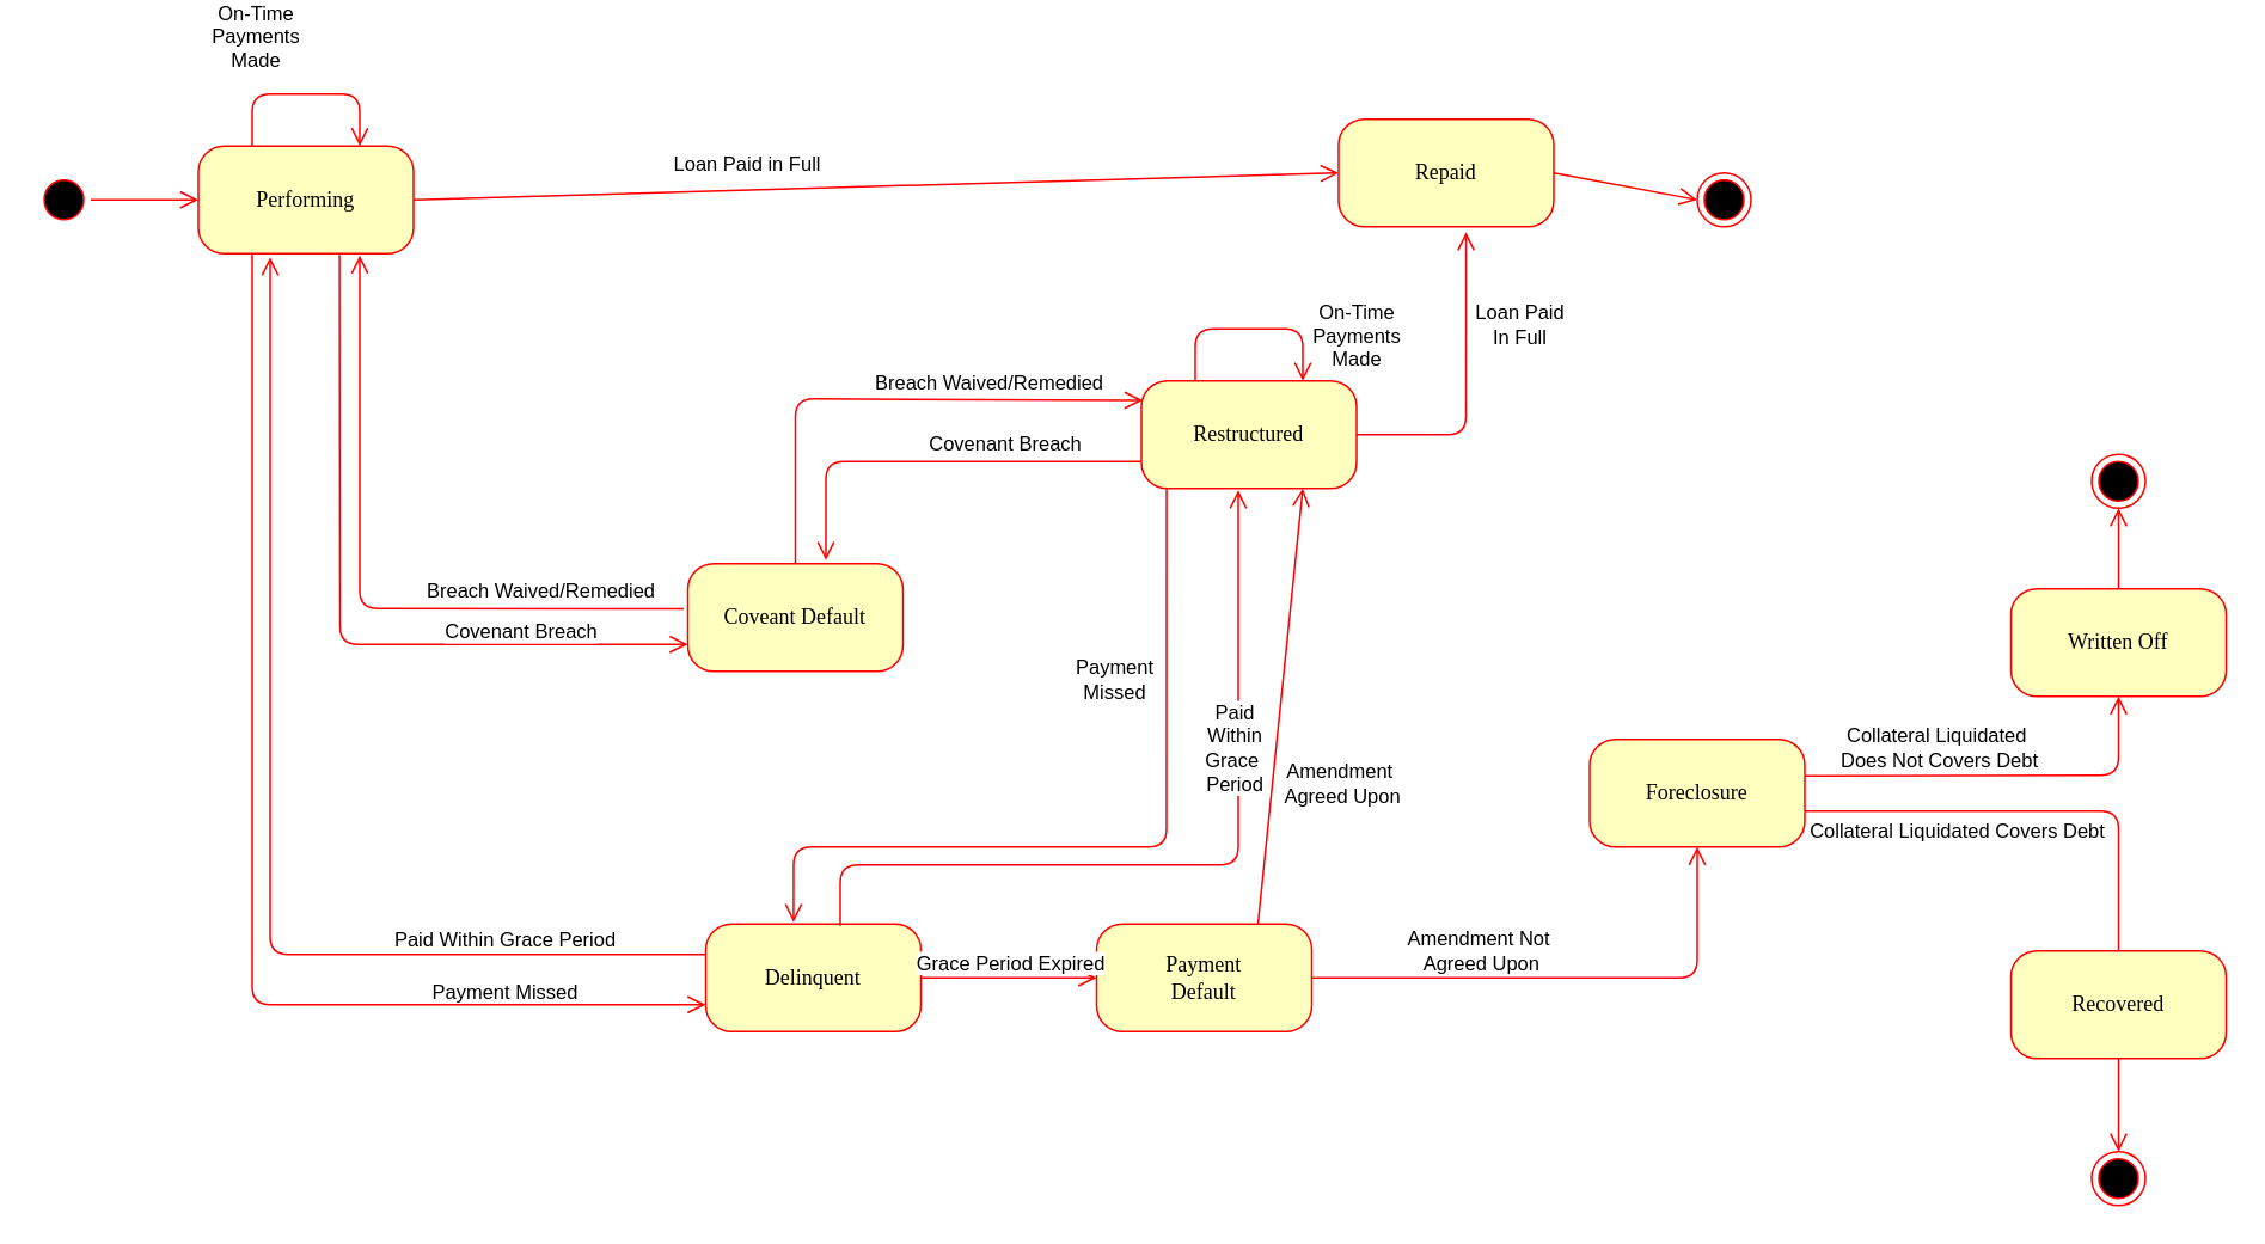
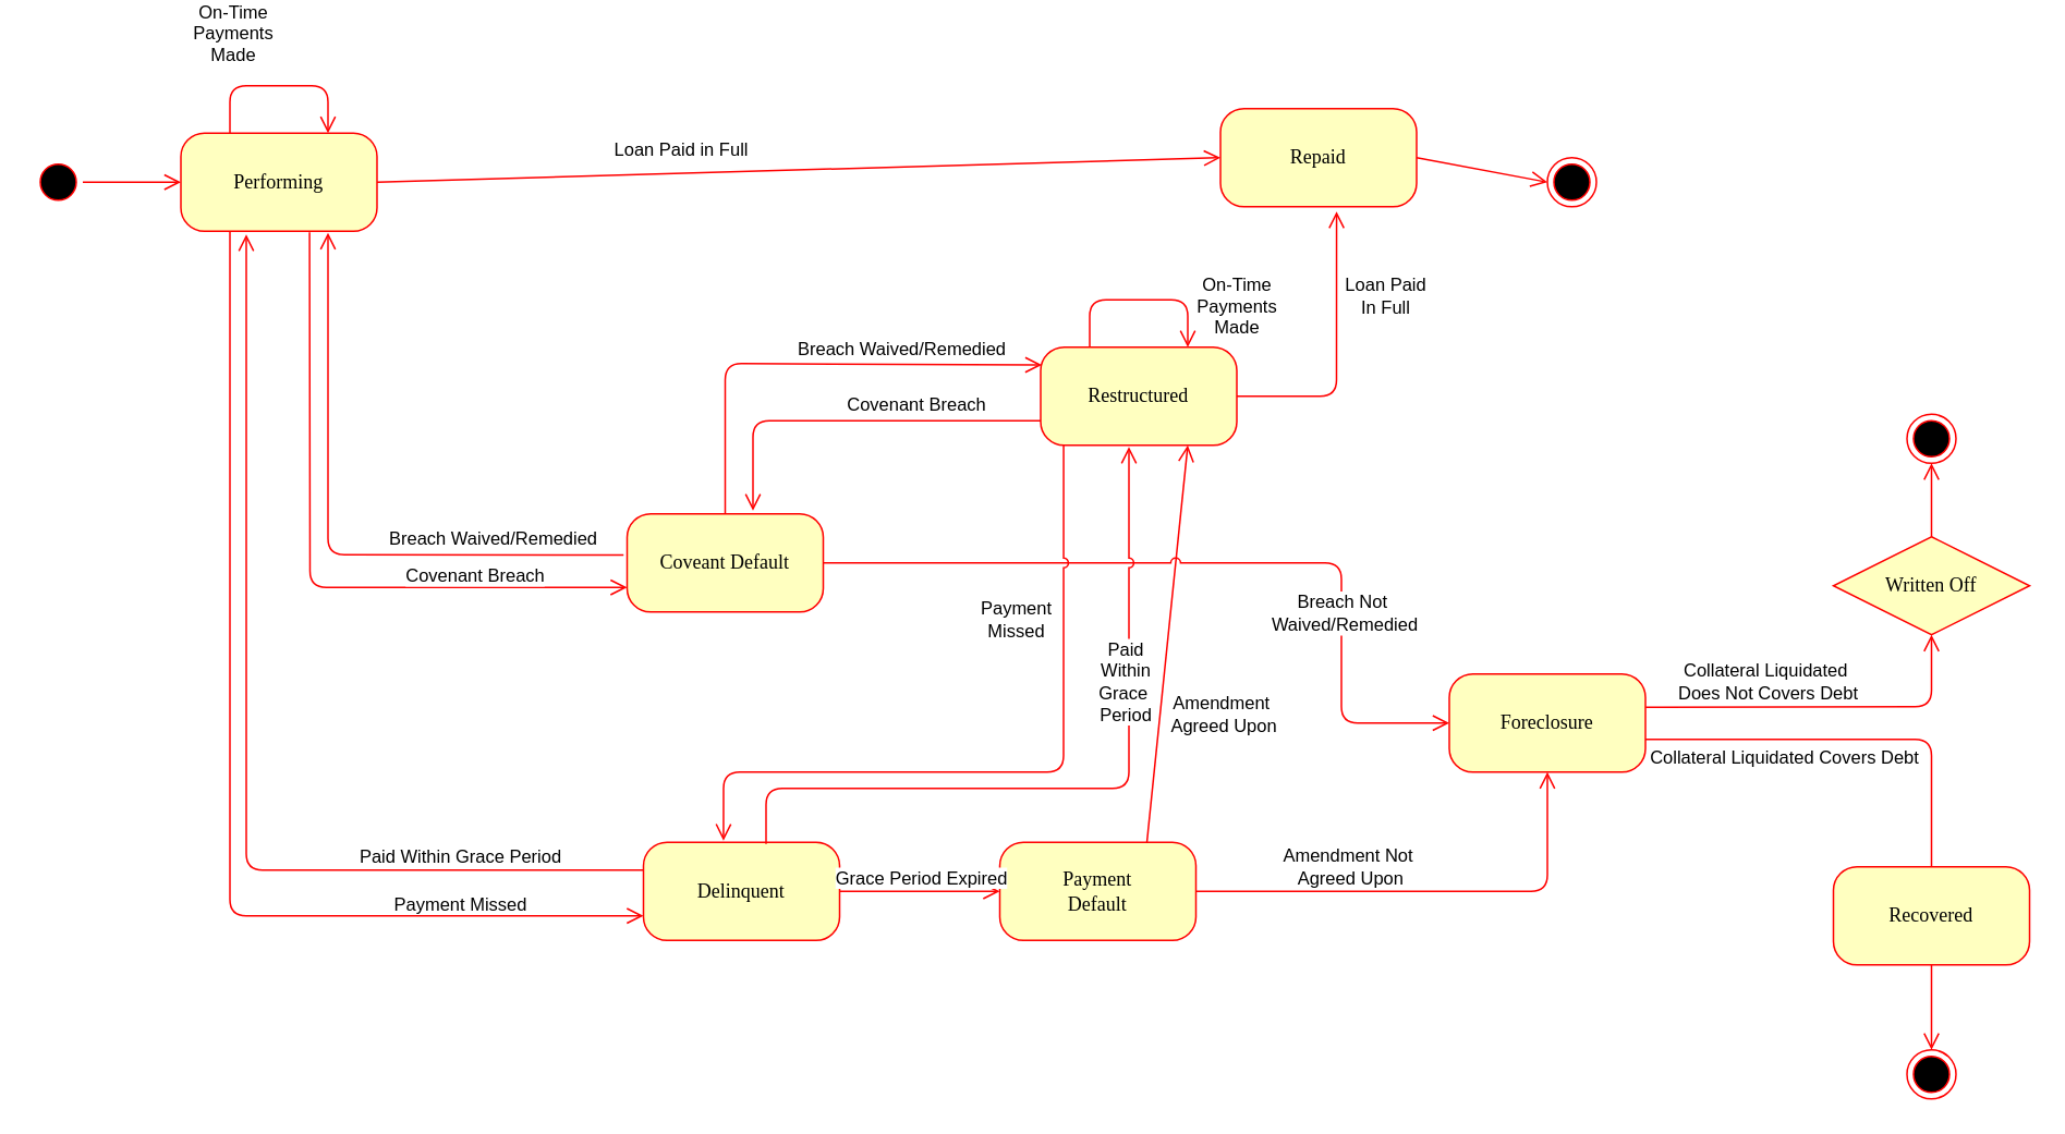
- <mxCell id="39" value="Written Off" style="rounded=1;whiteSpace=wrap;html=1;arcSize=24;fillColor=#ffffc0;strokeColor=#ff0000;shadow=0;comic=0;labelBackgroundColor=none;fontFamily=Verdana;fontSize=12;fontColor=#000000;align=center;" parent="1" vertex="1"><mxGeometry x="1121" y="296" width="120" height="60" as="geometry" /></mxCell>
+ <mxCell id="39" value="Written Off" style="rhombus;whiteSpace=wrap;html=1;arcSize=24;fillColor=#ffffc0;strokeColor=#ff0000;shadow=0;comic=0;labelBackgroundColor=none;fontFamily=Verdana;fontSize=12;fontColor=#000000;align=center;" parent="1" vertex="1"><mxGeometry x="1121" y="296" width="120" height="60" as="geometry" /></mxCell>
+ <mxCell id="37" style="html=1;labelBackgroundColor=none;endArrow=open;endSize=8;strokeColor=#ff0000;fontFamily=Verdana;fontSize=12;align=left;entryX=0;entryY=0.5;entryDx=0;entryDy=0;exitX=1;exitY=0.5;exitDx=0;exitDy=0;jumpStyle=arc;" parent="1" source="6" target="7" edge="1"><mxGeometry relative="1" as="geometry"><mxPoint x="703" y="190" as="sourcePoint" /><mxPoint x="937" y="307" as="targetPoint" /><Array as="points"><mxPoint x="523" y="312" /><mxPoint x="703" y="312" /><mxPoint x="820" y="312" /><mxPoint x="820" y="410" /><mxPoint x="860" y="410" /></Array></mxGeometry></mxCell>
+ <mxCell id="38" value="Breach Not&amp;nbsp;&lt;div&gt;Waived/Remedied&lt;/div&gt;" style="edgeLabel;html=1;align=center;verticalAlign=middle;resizable=0;points=[];" parent="37" vertex="1" connectable="0"><mxGeometry x="-0.087" relative="1" as="geometry"><mxPoint x="98" y="30" as="offset" /></mxGeometry></mxCell>
